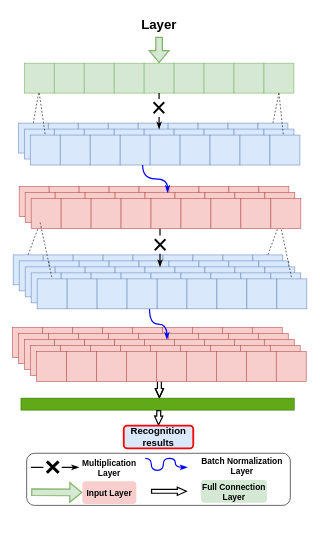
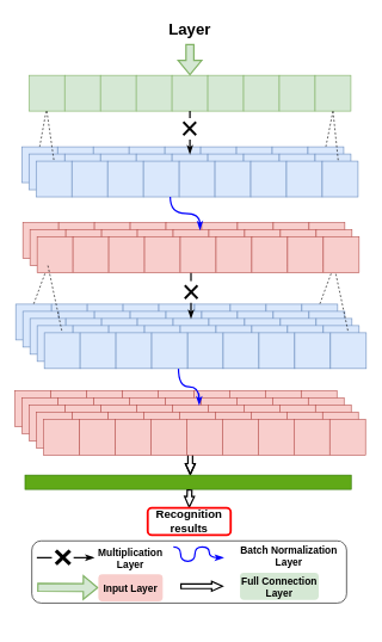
- <mxCell id="127" value="Recognition results" style="rounded=1;whiteSpace=wrap;html=1;fontSize=16;strokeColor=#FF0000;strokeWidth=3;flipV=0;horizontal=0;rotation=90;fontFamily=Helvetica;fontStyle=1;fillColor=#dae8fc;" parent="1" vertex="1"><mxGeometry x="245" y="670" width="38" height="116" as="geometry" /></mxCell>
+ <mxCell id="127" value="Recognition results" style="rounded=1;whiteSpace=wrap;html=1;fontSize=16;strokeColor=#FF0000;strokeWidth=3;flipV=0;horizontal=0;rotation=90;fontFamily=Helvetica;fontStyle=1" parent="1" vertex="1"><mxGeometry x="245" y="670" width="38" height="116" as="geometry" /></mxCell>
